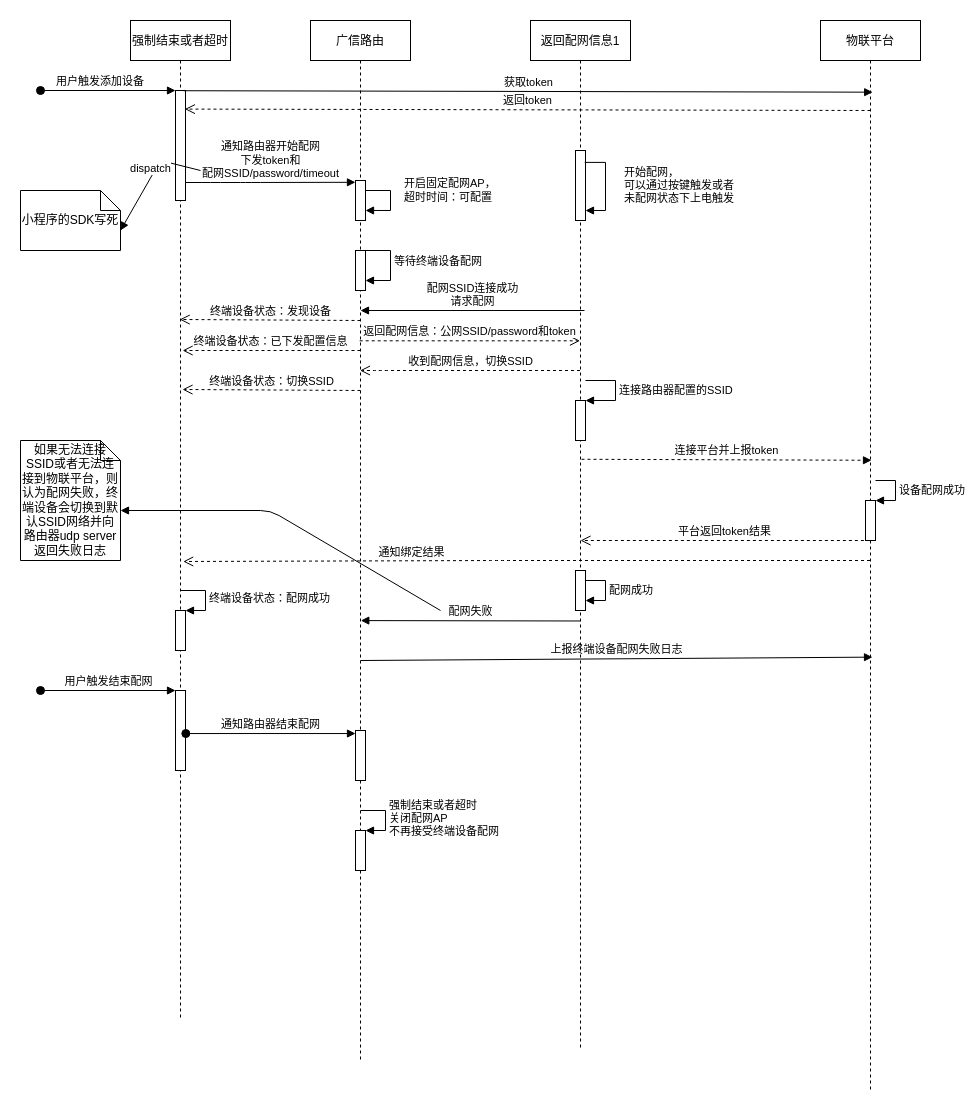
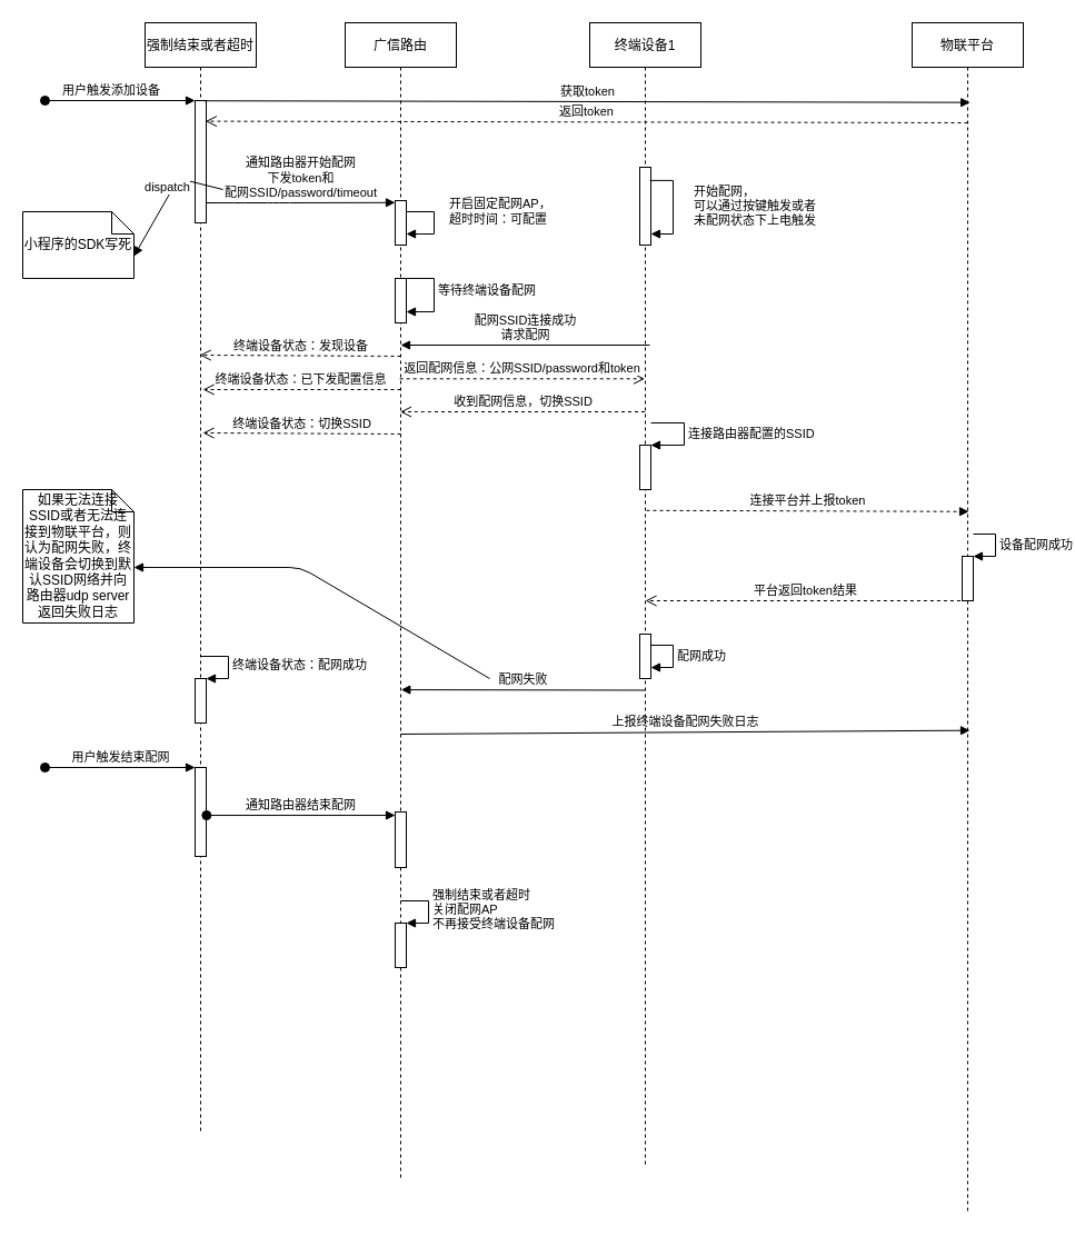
- <mxCell id="18" value="返回配网信息1" style="shape=umlLifeline;perimeter=lifelinePerimeter;container=1;collapsible=0;recursiveResize=0;rounded=0;shadow=0;strokeWidth=1;" parent="1" vertex="1"><mxGeometry x="530" y="20" width="100" height="1030" as="geometry" /></mxCell>
+ <mxCell id="18" value="终端设备1" style="shape=umlLifeline;perimeter=lifelinePerimeter;container=1;collapsible=0;recursiveResize=0;rounded=0;shadow=0;strokeWidth=1;" parent="1" vertex="1"><mxGeometry x="530" y="20" width="100" height="1030" as="geometry" /></mxCell>
- <mxCell id="33" value="通知绑定结果" style="html=1;verticalAlign=bottom;endArrow=open;dashed=1;endSize=8;entryX=0.527;entryY=0.541;entryDx=0;entryDy=0;entryPerimeter=0;" parent="1" source="26" target="2" edge="1"><mxGeometry x="0.338" y="1" relative="1" as="geometry"><mxPoint x="270" y="690" as="sourcePoint" /><mxPoint x="190" y="690" as="targetPoint" /><Array as="points"><mxPoint x="500" y="560" /></Array><mxPoint as="offset" /></mxGeometry></mxCell>
